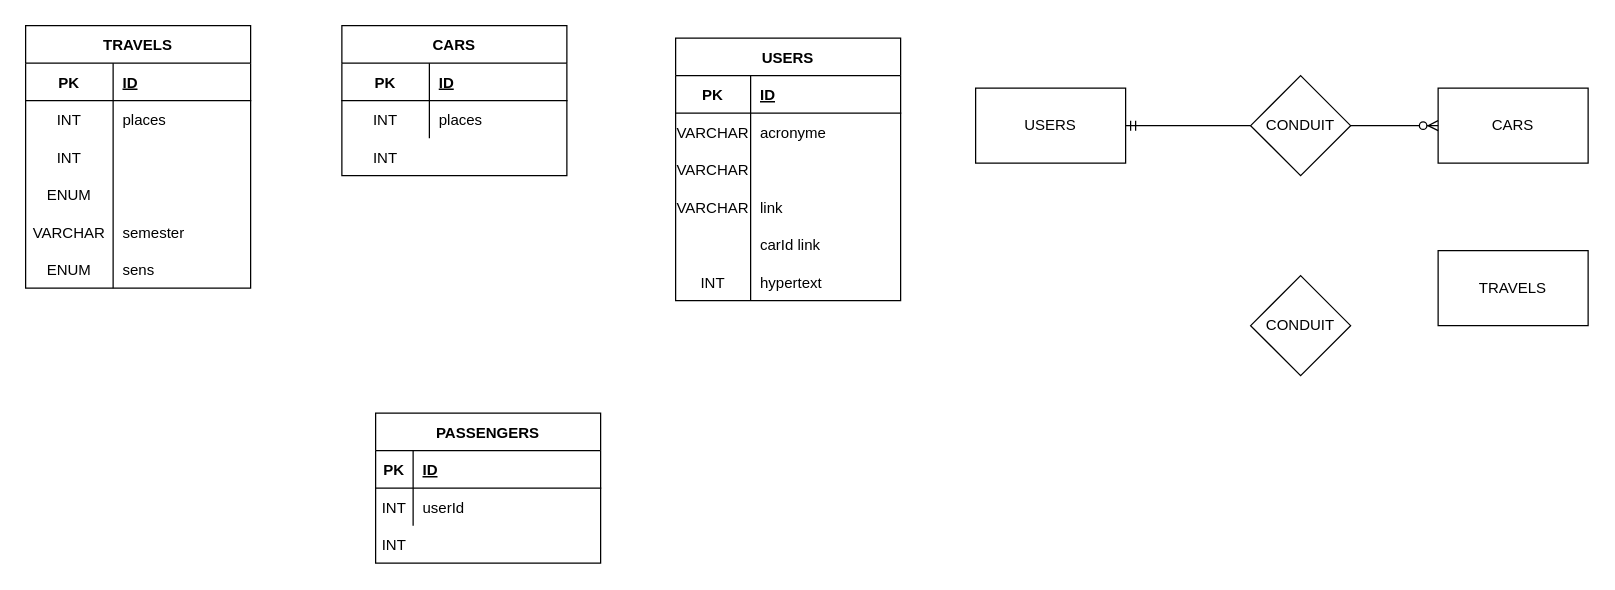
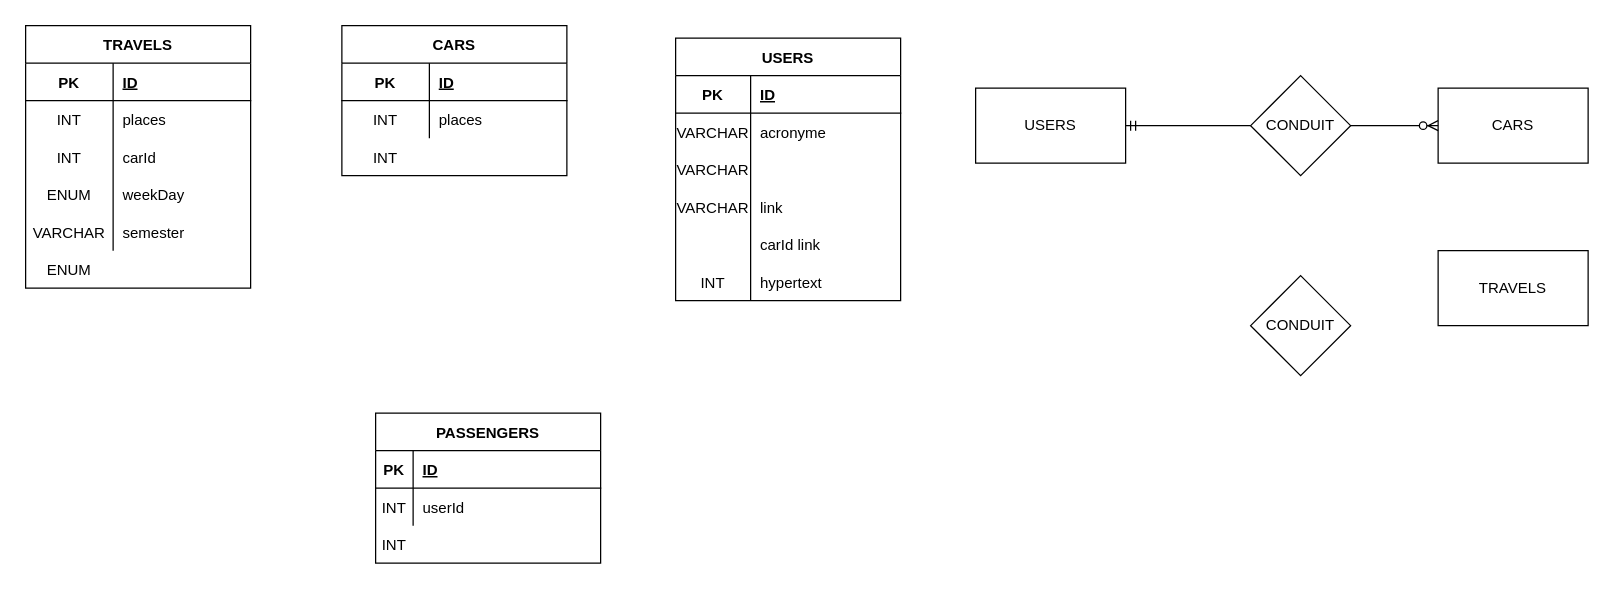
+ <mxCell id="11" value="carId" style="shape=partialRectangle;connectable=0;fillColor=none;top=0;left=0;bottom=0;right=0;align=left;spacingLeft=6;overflow=hidden;" parent="9" vertex="1"><mxGeometry x="70" width="110" height="30" as="geometry" /></mxCell>
+ <mxCell id="14" value="weekDay" style="shape=partialRectangle;connectable=0;fillColor=none;top=0;left=0;bottom=0;right=0;align=left;spacingLeft=6;overflow=hidden;" vertex="1" parent="12"><mxGeometry x="70" width="110" height="30" as="geometry" /></mxCell>
- <mxCell id="20" value="sens" style="shape=partialRectangle;connectable=0;fillColor=none;top=0;left=0;bottom=0;right=0;align=left;spacingLeft=6;overflow=hidden;" vertex="1" parent="18"><mxGeometry x="70" width="110" height="30" as="geometry" /></mxCell>
